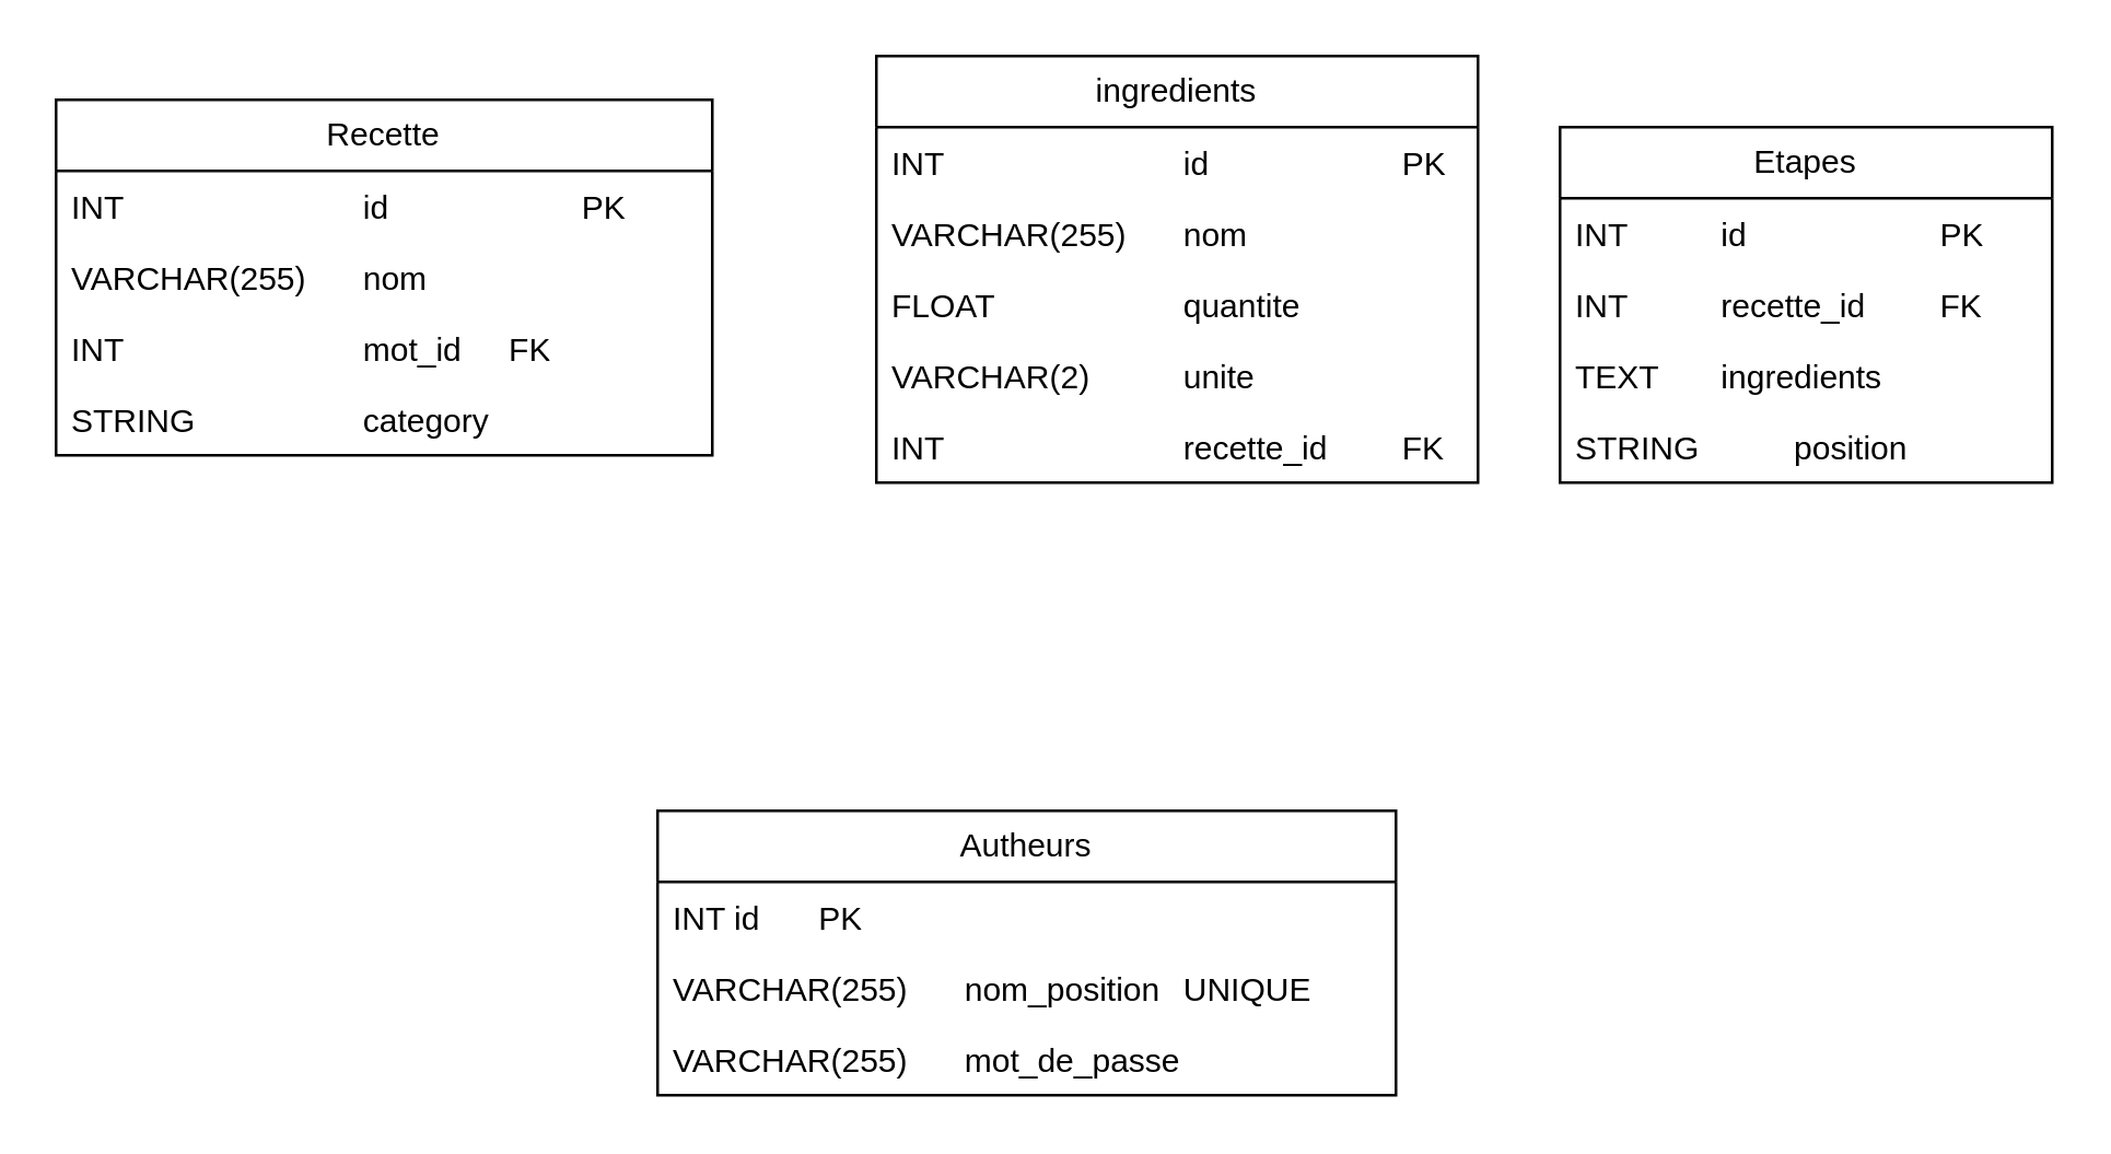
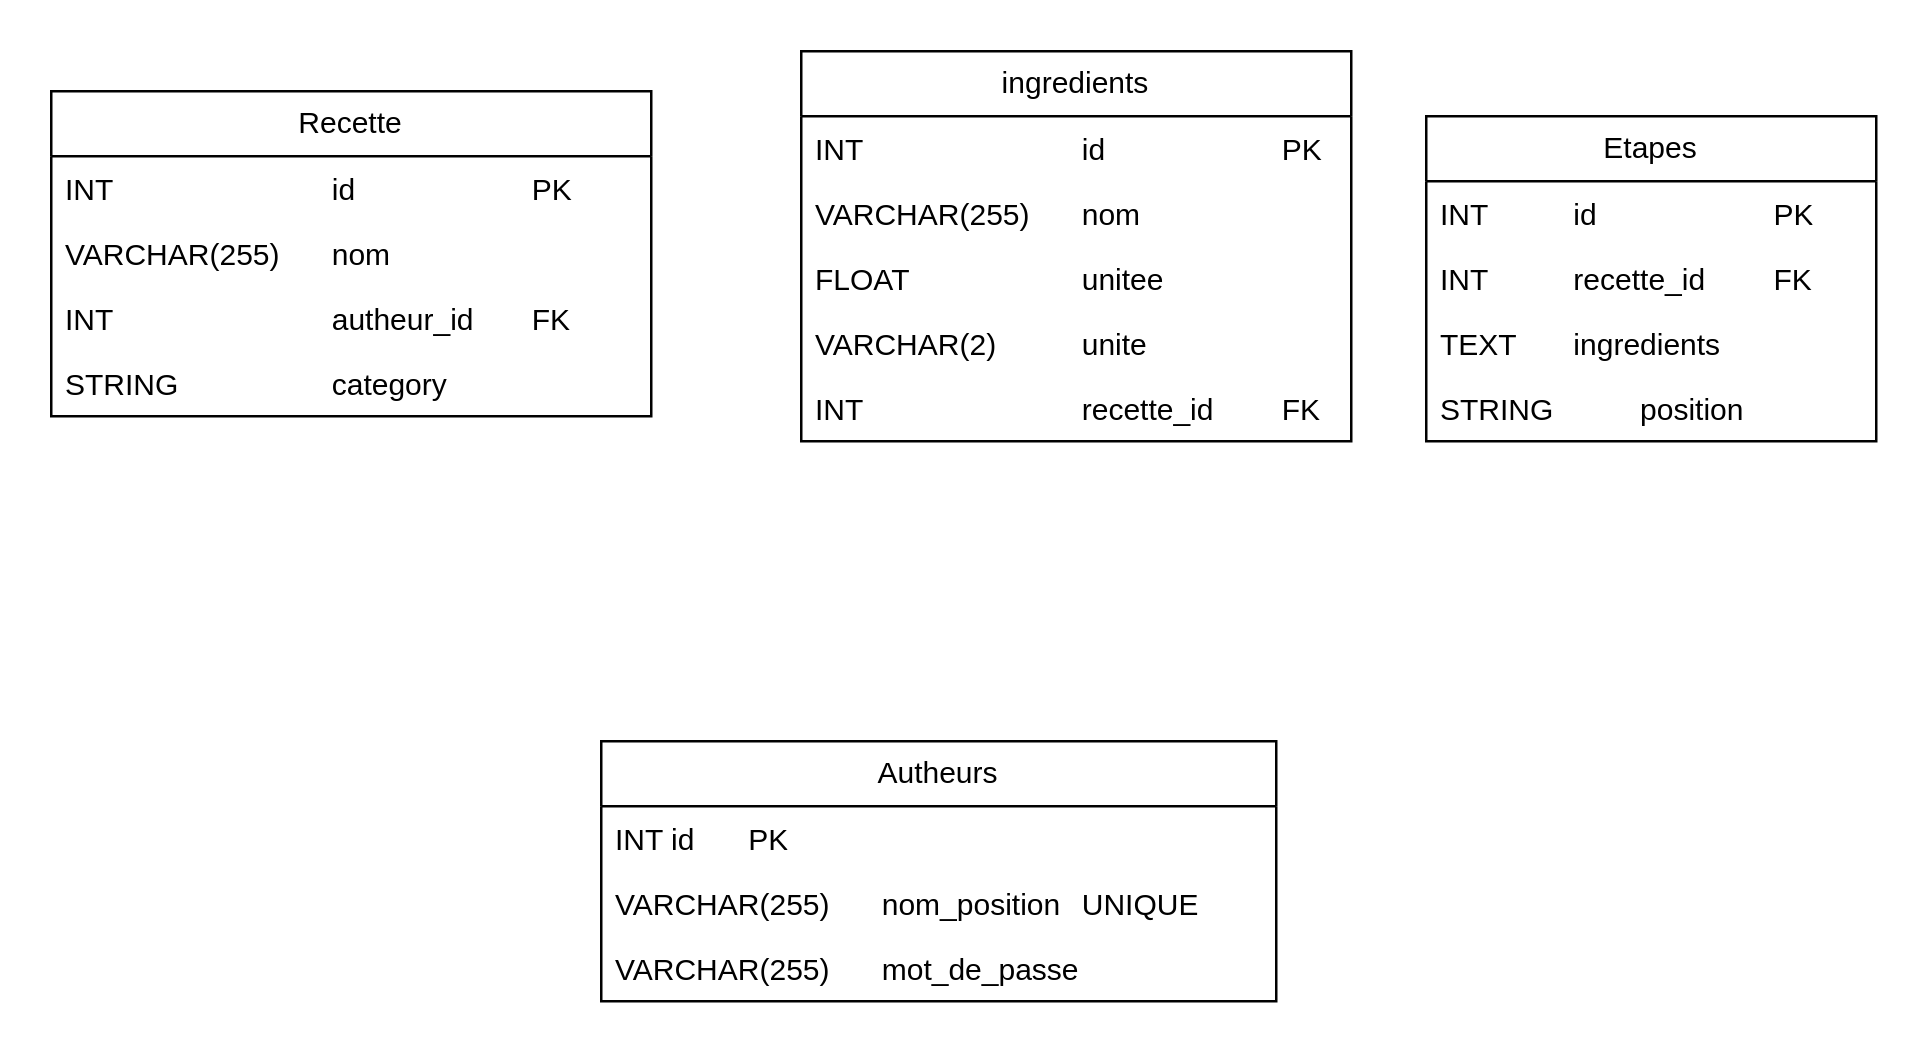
- <mxCell id="19" value="FLOAT&lt;span style=&quot;white-space: pre;&quot;&gt;&#09;&lt;/span&gt;&lt;span style=&quot;white-space: pre;&quot;&gt;&#09;&lt;span style=&quot;white-space: pre;&quot;&gt;&#09;&lt;/span&gt;quantit&lt;/span&gt;e" style="text;strokeColor=none;fillColor=none;align=left;verticalAlign=top;spacingLeft=4;spacingRight=4;overflow=hidden;rotatable=0;points=[[0,0.5],[1,0.5]];portConstraint=eastwest;whiteSpace=wrap;html=1;" vertex="1" parent="16"><mxGeometry y="78" width="220" height="26" as="geometry" /></mxCell>
+ <mxCell id="19" value="FLOAT&lt;span style=&quot;white-space: pre;&quot;&gt;&#09;&lt;/span&gt;&lt;span style=&quot;white-space: pre;&quot;&gt;&#09;&lt;span style=&quot;white-space: pre;&quot;&gt;&#09;&lt;/span&gt;unite&lt;/span&gt;e" style="text;strokeColor=none;fillColor=none;align=left;verticalAlign=top;spacingLeft=4;spacingRight=4;overflow=hidden;rotatable=0;points=[[0,0.5],[1,0.5]];portConstraint=eastwest;whiteSpace=wrap;html=1;" vertex="1" parent="16"><mxGeometry y="78" width="220" height="26" as="geometry" /></mxCell>
- <mxCell id="5" value="INT&lt;span style=&quot;white-space: pre;&quot;&gt;&#09;&lt;/span&gt;&lt;span style=&quot;white-space: pre;&quot;&gt;&#09;&lt;/span&gt;&lt;span style=&quot;white-space: pre;&quot;&gt;&#09;&lt;/span&gt;&lt;span style=&quot;white-space: pre;&quot;&gt;&#09;&lt;/span&gt;mot_id&lt;span style=&quot;white-space: pre;&quot;&gt;&#09;&lt;/span&gt;FK" style="text;strokeColor=none;fillColor=none;align=left;verticalAlign=top;spacingLeft=4;spacingRight=4;overflow=hidden;rotatable=0;points=[[0,0.5],[1,0.5]];portConstraint=eastwest;whiteSpace=wrap;html=1;" vertex="1" parent="2"><mxGeometry y="78" width="240" height="26" as="geometry" /></mxCell>
+ <mxCell id="5" value="INT&lt;span style=&quot;white-space: pre;&quot;&gt;&#09;&lt;/span&gt;&lt;span style=&quot;white-space: pre;&quot;&gt;&#09;&lt;/span&gt;&lt;span style=&quot;white-space: pre;&quot;&gt;&#09;&lt;/span&gt;&lt;span style=&quot;white-space: pre;&quot;&gt;&#09;&lt;/span&gt;autheur_id&lt;span style=&quot;white-space: pre;&quot;&gt;&#09;&lt;/span&gt;FK" style="text;strokeColor=none;fillColor=none;align=left;verticalAlign=top;spacingLeft=4;spacingRight=4;overflow=hidden;rotatable=0;points=[[0,0.5],[1,0.5]];portConstraint=eastwest;whiteSpace=wrap;html=1;" vertex="1" parent="2"><mxGeometry y="78" width="240" height="26" as="geometry" /></mxCell>
